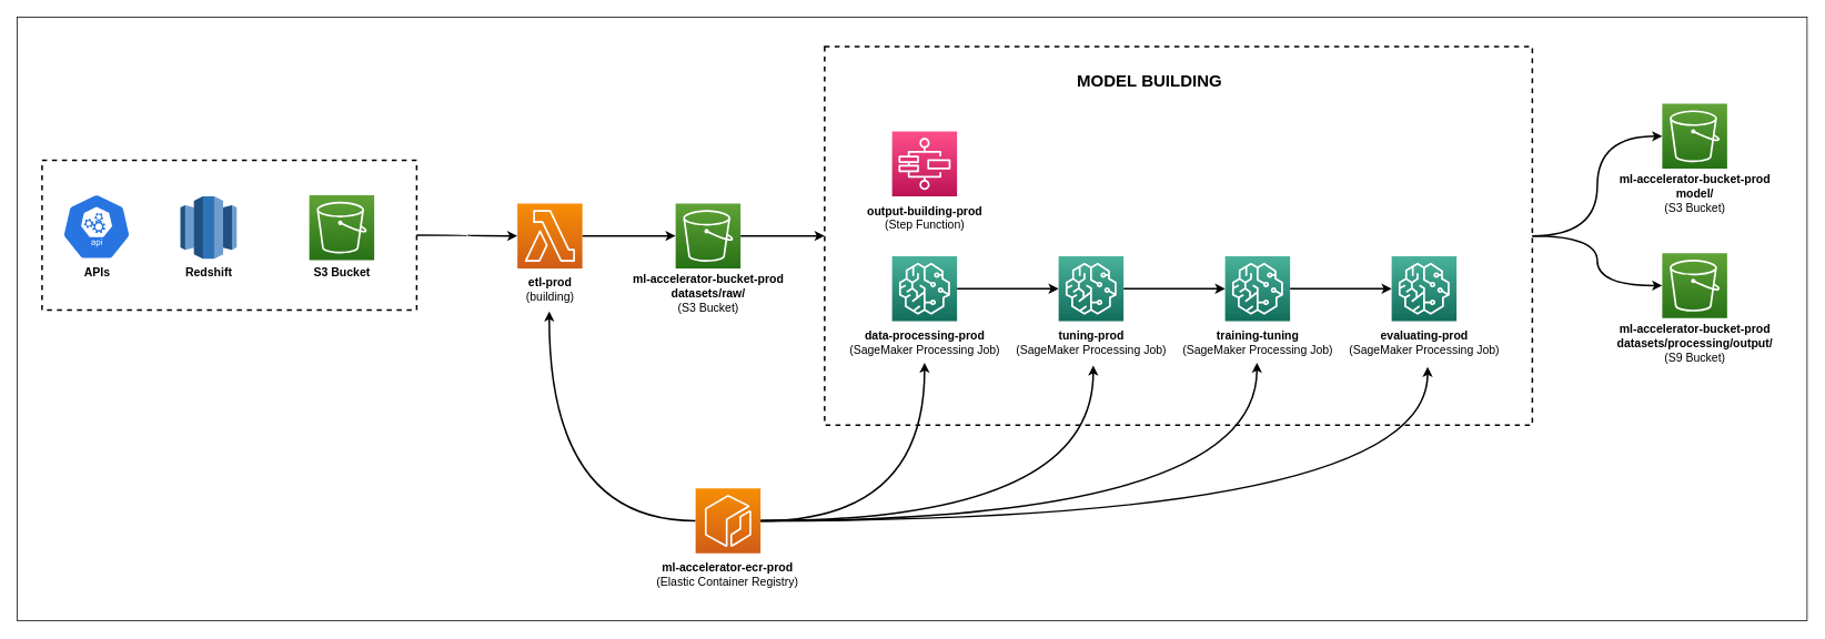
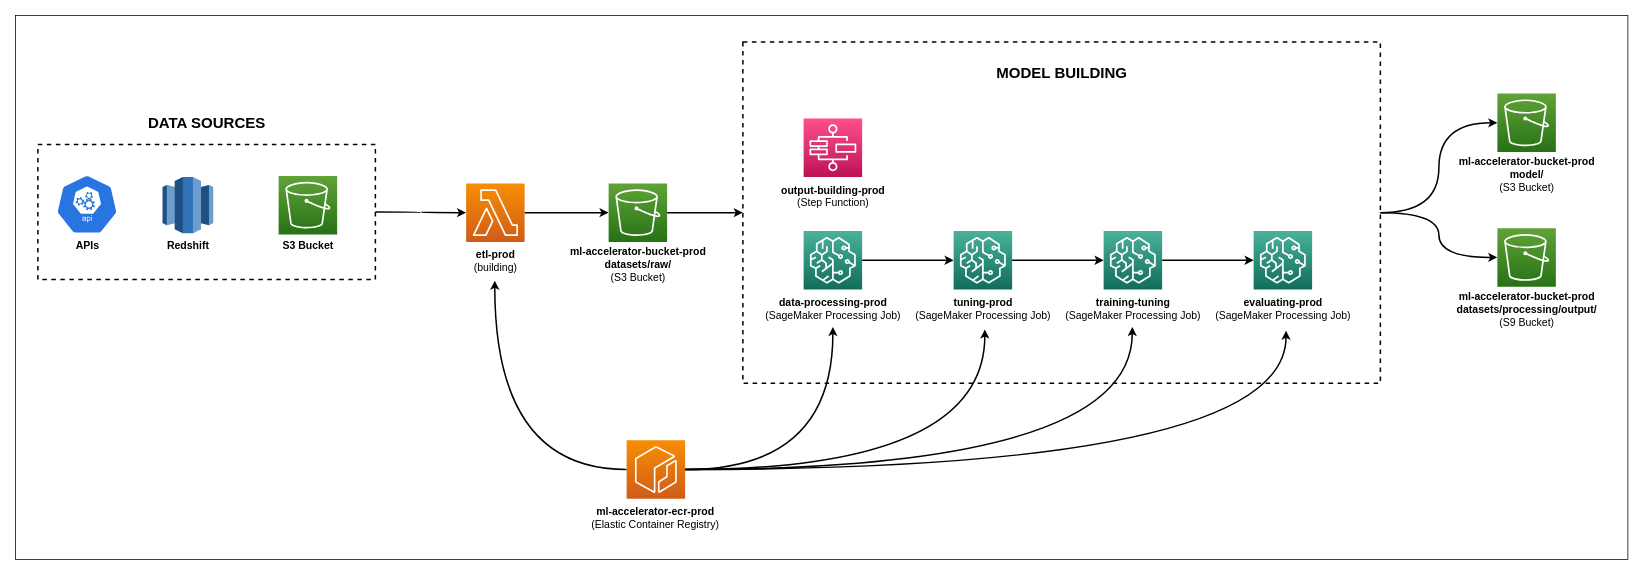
- <mxCell id="20" value="&lt;b&gt;&lt;font style=&quot;font-size: 20px;&quot;&gt;MODEL BUILDING&lt;/font&gt;&lt;/b&gt;" style="text;html=1;align=center;verticalAlign=middle;resizable=0;points=[];autosize=1;strokeColor=none;fillColor=none;fontSize=11;fontFamily=Helvetica;fontColor=default;" parent="1" vertex="1"><mxGeometry x="1280" y="75.5" width="200" height="40" as="geometry" /></mxCell>
+ <mxCell id="20" value="&lt;b&gt;&lt;font style=&quot;font-size: 20px;&quot;&gt;MODEL BUILDING&lt;/font&gt;&lt;/b&gt;" style="text;html=1;align=center;verticalAlign=middle;resizable=0;points=[];autosize=1;strokeColor=none;fillColor=none;fontSize=11;fontFamily=Helvetica;fontColor=default;" parent="1" vertex="1"><mxGeometry x="1315" y="75.5" width="200" height="40" as="geometry" /></mxCell>
+ <mxCell id="33" value="&lt;b&gt;&lt;font style=&quot;font-size: 20px;&quot;&gt;DATA SOURCES&lt;/font&gt;&lt;/b&gt;" style="text;html=1;align=center;verticalAlign=middle;resizable=0;points=[];autosize=1;strokeColor=none;fillColor=none;fontSize=11;fontFamily=Helvetica;fontColor=default;" parent="1" vertex="1"><mxGeometry x="185" y="142" width="180" height="40" as="geometry" /></mxCell>
